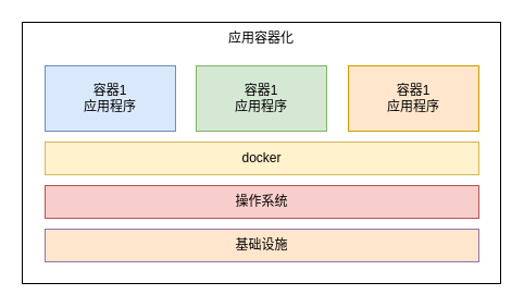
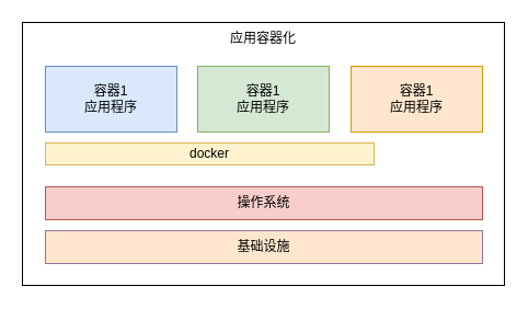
- <mxCell id="7" value="docker" style="rounded=0;whiteSpace=wrap;html=1;fillColor=#fff2cc;strokeColor=#d6b656;" vertex="1" parent="1"><mxGeometry x="41" y="130" width="399" height="30" as="geometry" /></mxCell>
+ <mxCell id="7" value="docker" style="rounded=0;whiteSpace=wrap;html=1;fillColor=#fff2cc;strokeColor=#d6b656;" vertex="1" parent="1"><mxGeometry x="41" y="130" width="300" height="20" as="geometry" /></mxCell>
